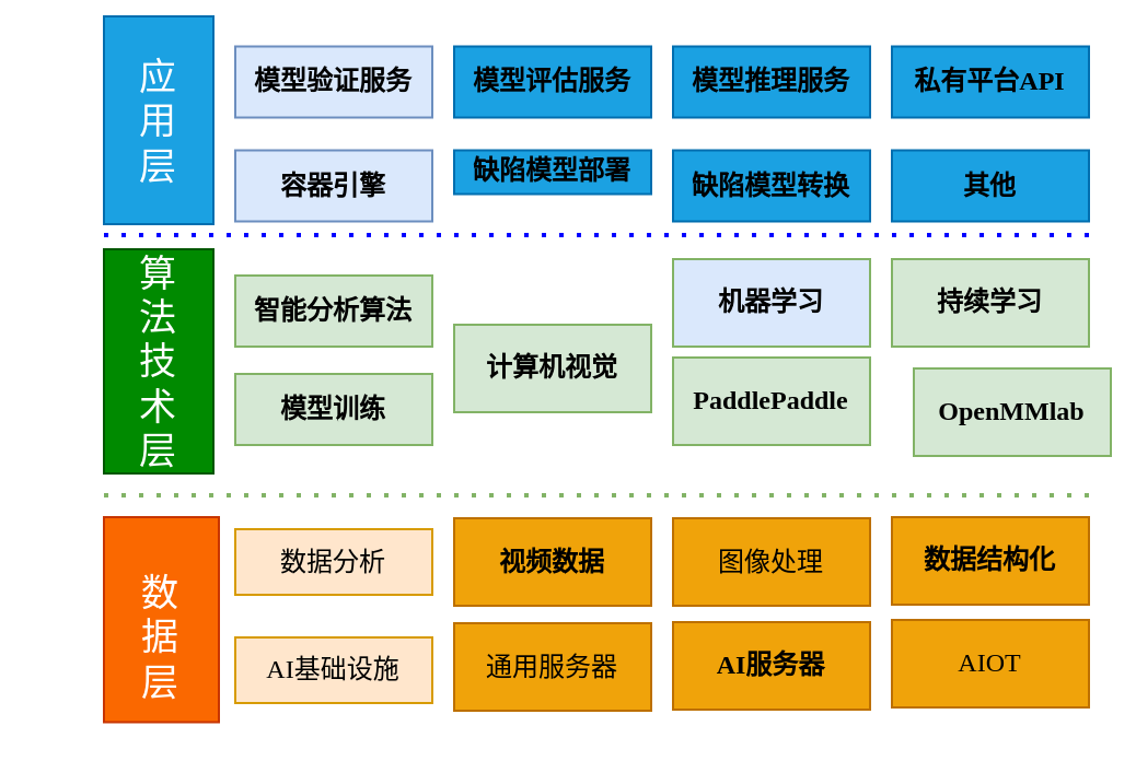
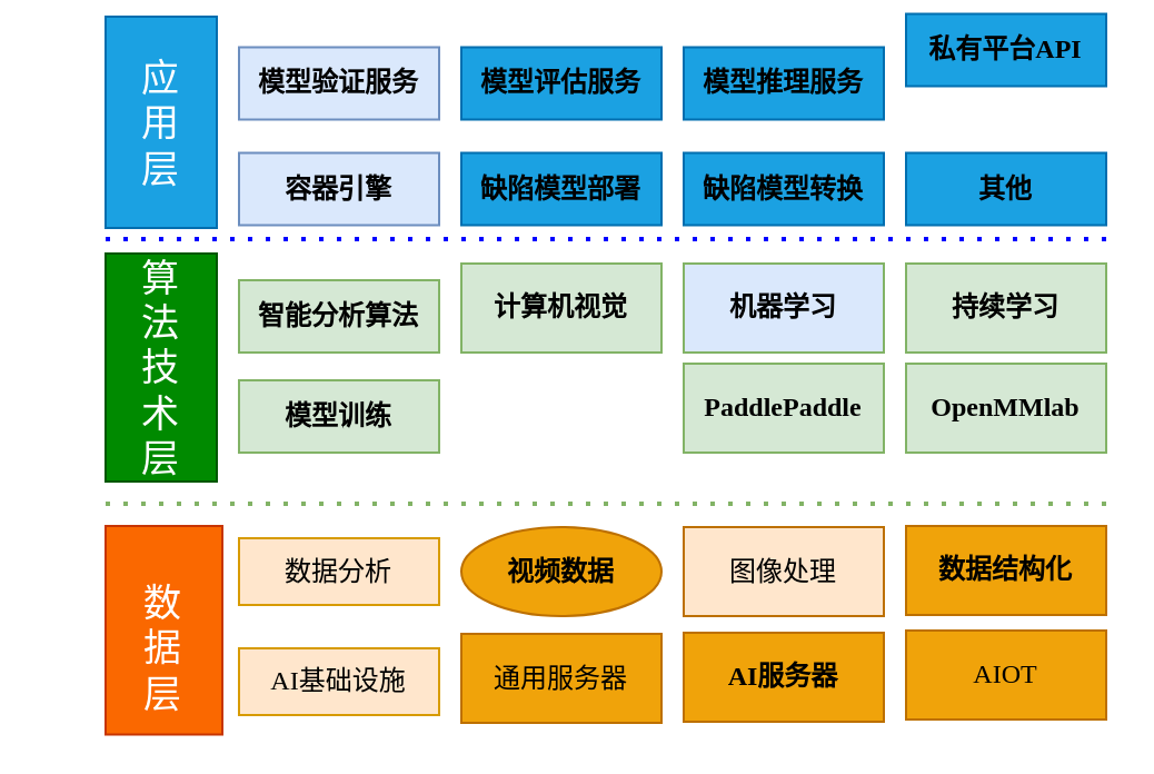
- <mxCell id="32" value="&lt;font color=&quot;#000000&quot;&gt;&lt;b&gt;私有平台API&lt;/b&gt;&lt;/font&gt;" style="rounded=0;whiteSpace=wrap;html=1;fillColor=#1ba1e2;strokeColor=#006EAF;fontColor=#ffffff;fontFamily=Times New Roman;" vertex="1" parent="1"><mxGeometry x="407" y="20.75" width="90" height="32.5" as="geometry" /></mxCell>
+ <mxCell id="32" value="&lt;font color=&quot;#000000&quot;&gt;&lt;b&gt;私有平台API&lt;/b&gt;&lt;/font&gt;" style="rounded=0;whiteSpace=wrap;html=1;fillColor=#1ba1e2;strokeColor=#006EAF;fontColor=#ffffff;fontFamily=Times New Roman;" vertex="1" parent="1"><mxGeometry x="407" y="5.75" width="90" height="32.5" as="geometry" /></mxCell>
- <mxCell id="25" value="&lt;b style=&quot;color: rgb(0, 0, 0);&quot;&gt;缺陷模型部署&lt;/b&gt;" style="rounded=0;whiteSpace=wrap;html=1;fillColor=#1ba1e2;strokeColor=#006EAF;fontColor=#ffffff;fontFamily=Times New Roman;" vertex="1" parent="1"><mxGeometry x="207" y="68.25" width="90" height="20" as="geometry" /></mxCell>
+ <mxCell id="25" value="&lt;b style=&quot;color: rgb(0, 0, 0);&quot;&gt;缺陷模型部署&lt;/b&gt;" style="rounded=0;whiteSpace=wrap;html=1;fillColor=#1ba1e2;strokeColor=#006EAF;fontColor=#ffffff;fontFamily=Times New Roman;" vertex="1" parent="1"><mxGeometry x="207" y="68.25" width="90" height="32.5" as="geometry" /></mxCell>
- <mxCell id="11" value="计算机视觉" style="rounded=0;whiteSpace=wrap;html=1;fillColor=#d5e8d4;strokeColor=#82b366;fontStyle=1;fontFamily=Times New Roman;" parent="1" vertex="1"><mxGeometry x="207" y="148" width="90" height="40" as="geometry" /></mxCell>
+ <mxCell id="11" value="计算机视觉" style="rounded=0;whiteSpace=wrap;html=1;fillColor=#d5e8d4;strokeColor=#82b366;fontStyle=1;fontFamily=Times New Roman;" parent="1" vertex="1"><mxGeometry x="207" y="118" width="90" height="40" as="geometry" /></mxCell>
- <mxCell id="14" value="&lt;b&gt;OpenMMlab&lt;/b&gt;" style="rounded=0;whiteSpace=wrap;html=1;fillColor=#d5e8d4;strokeColor=#82b366;fontFamily=Times New Roman;" parent="1" vertex="1"><mxGeometry x="417" y="168" width="90" height="40" as="geometry" /></mxCell>
+ <mxCell id="14" value="&lt;b&gt;OpenMMlab&lt;/b&gt;" style="rounded=0;whiteSpace=wrap;html=1;fillColor=#d5e8d4;strokeColor=#82b366;fontFamily=Times New Roman;" parent="1" vertex="1"><mxGeometry x="407" y="163" width="90" height="40" as="geometry" /></mxCell>
- <mxCell id="15" value="视频数据" style="rounded=0;whiteSpace=wrap;html=1;fillColor=#f0a30a;strokeColor=#BD7000;fontColor=#000000;fontStyle=1;fontFamily=Times New Roman;" parent="1" vertex="1"><mxGeometry x="207" y="236.5" width="90" height="40" as="geometry" /></mxCell>
+ <mxCell id="15" value="视频数据" style="ellipse;whiteSpace=wrap;html=1;fillColor=#f0a30a;strokeColor=#BD7000;fontColor=#000000;fontStyle=1;fontFamily=Times New Roman;" parent="1" vertex="1"><mxGeometry x="207" y="236.5" width="90" height="40" as="geometry" /></mxCell>
- <mxCell id="17" value="图像处理" style="rounded=0;whiteSpace=wrap;html=1;fillColor=#f0a30a;strokeColor=#BD7000;fontColor=#000000;fontFamily=Times New Roman;" parent="1" vertex="1"><mxGeometry x="307" y="236.5" width="90" height="40" as="geometry" /></mxCell>
+ <mxCell id="17" value="图像处理" style="rounded=0;whiteSpace=wrap;html=1;fillColor=#ffe6cc;strokeColor=#BD7000;fontColor=#000000;fontFamily=Times New Roman;" parent="1" vertex="1"><mxGeometry x="307" y="236.5" width="90" height="40" as="geometry" /></mxCell>
